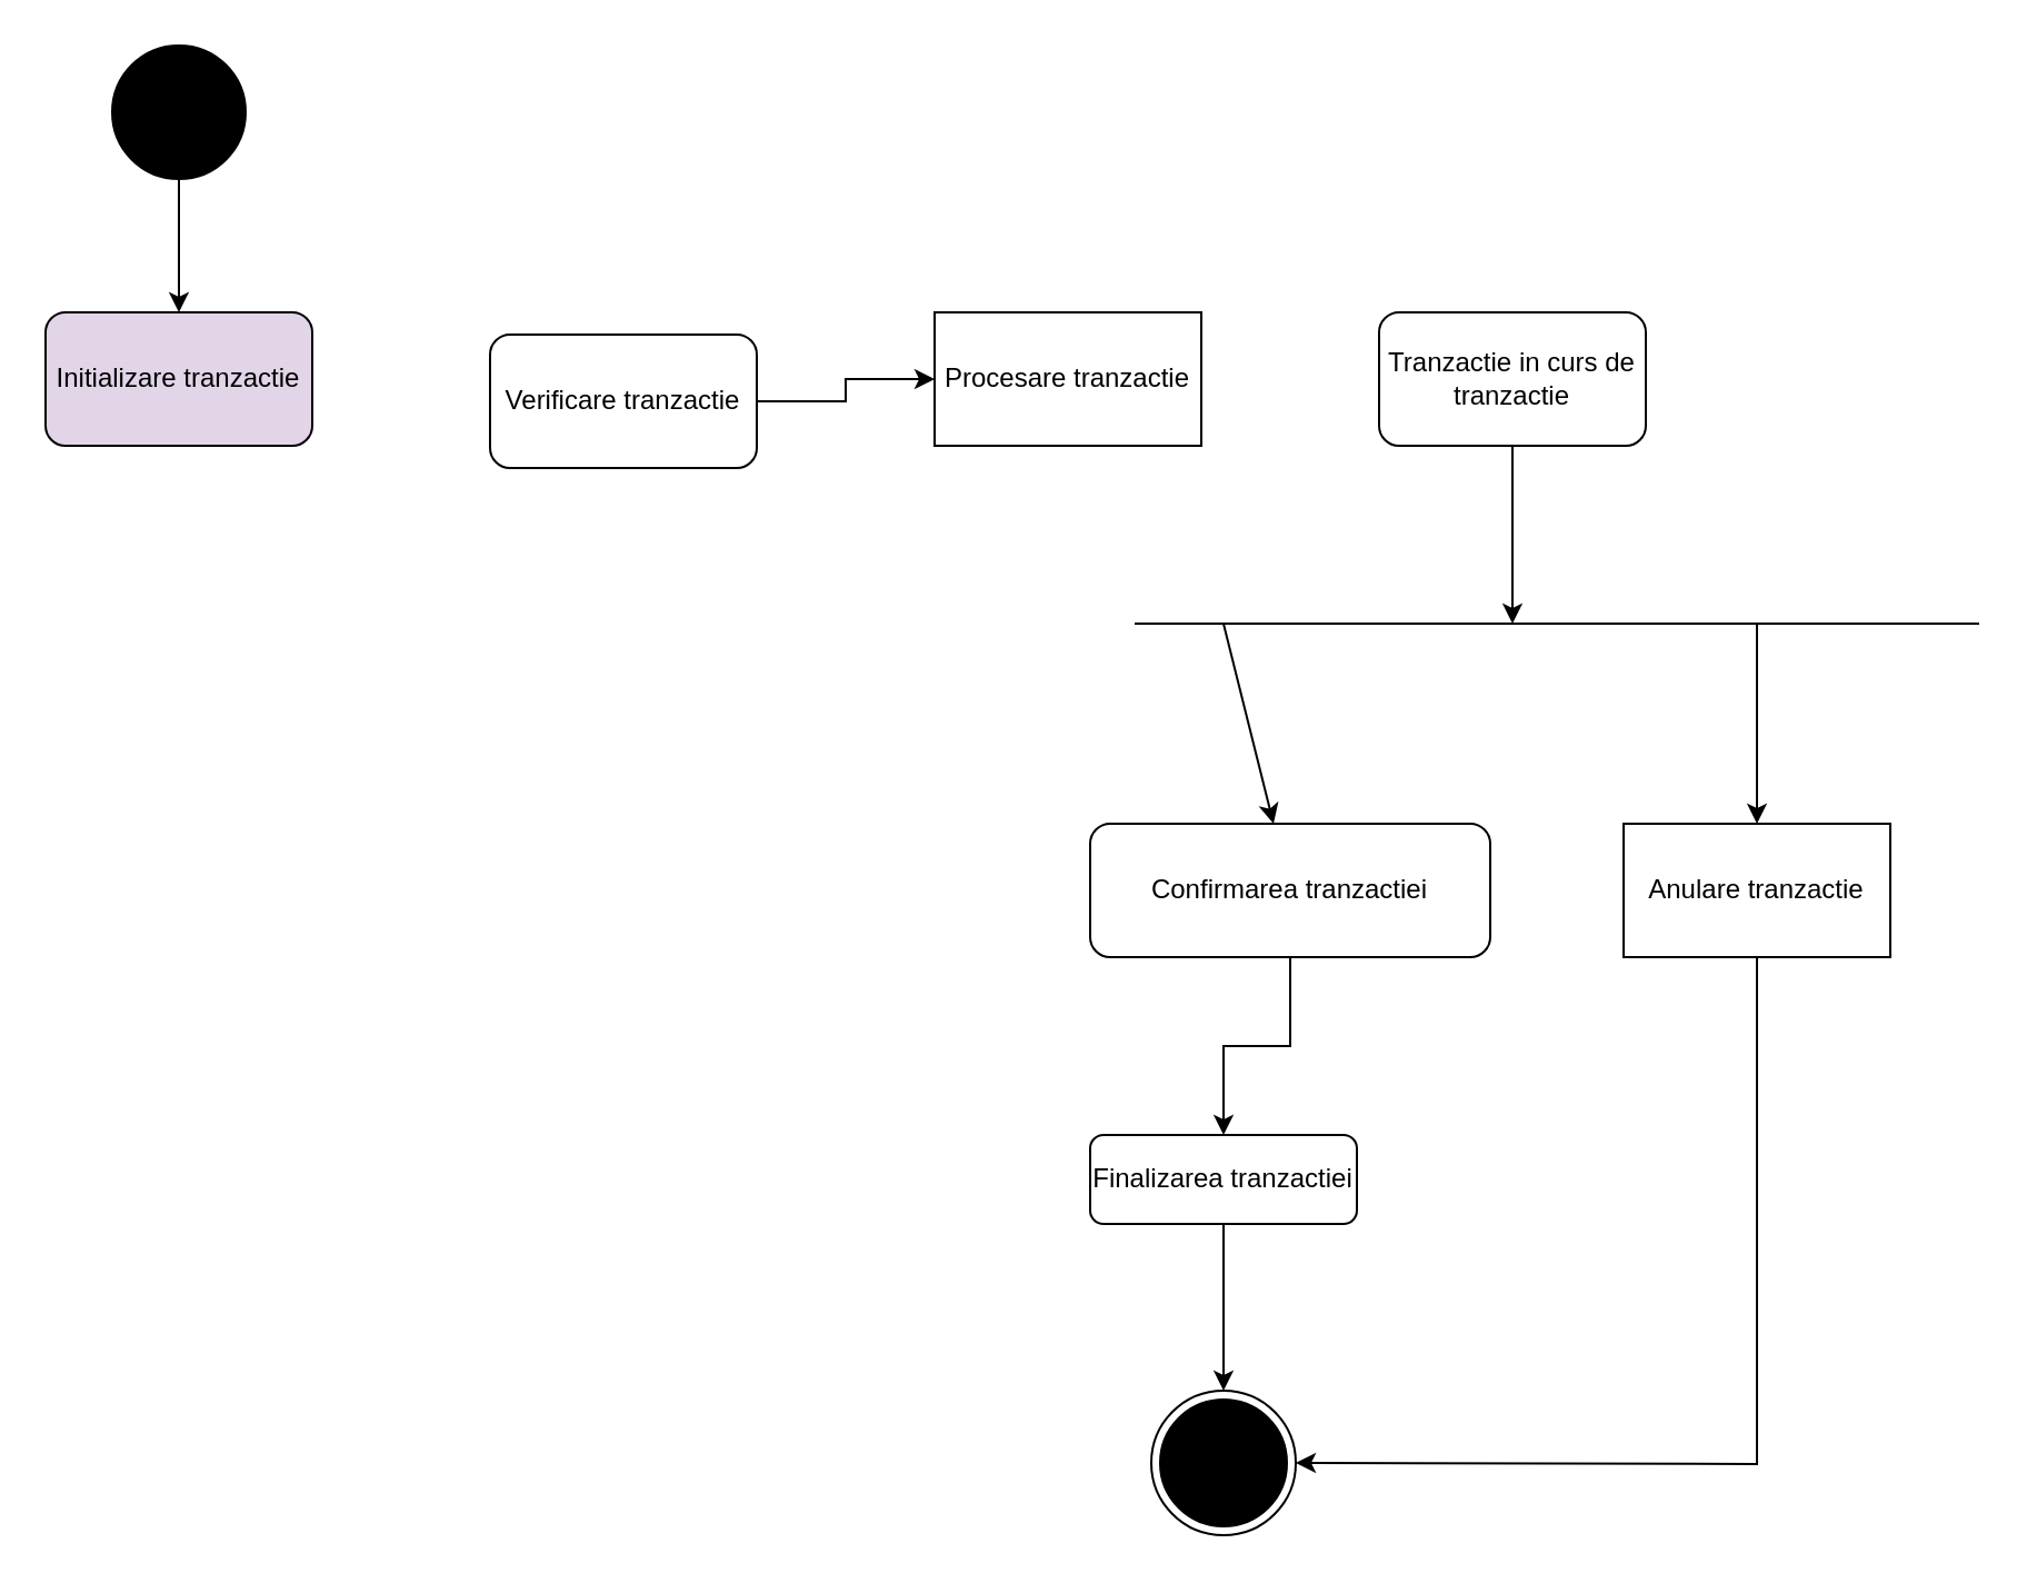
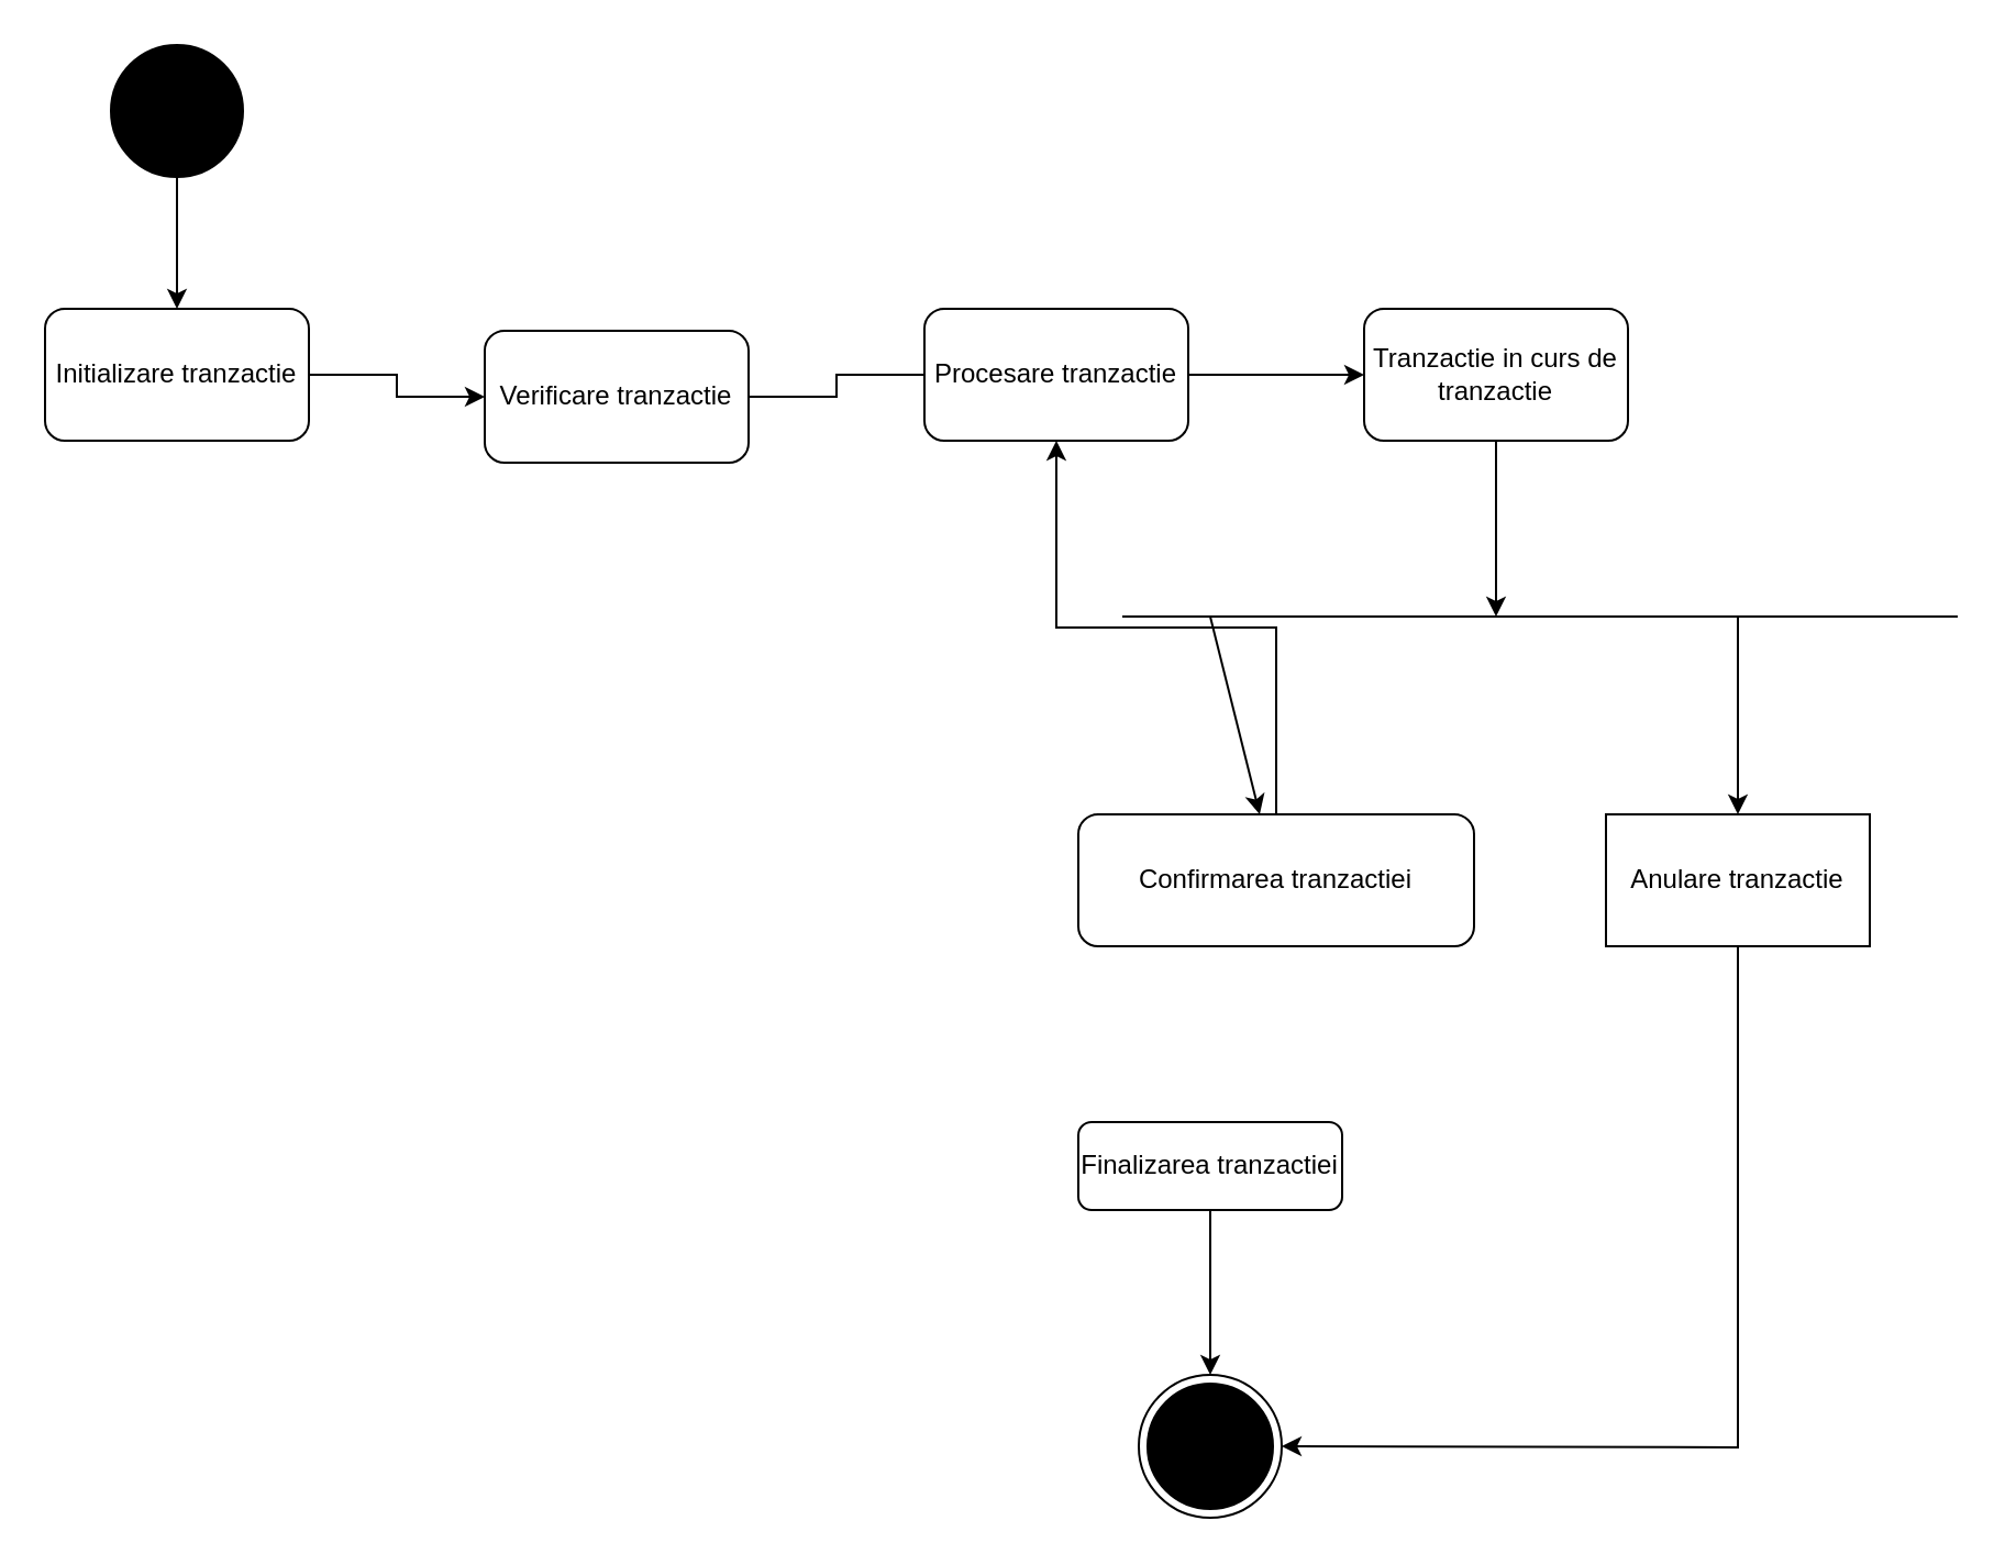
- <mxCell id="5" value="Initializare tranzactie" style="rounded=1;whiteSpace=wrap;html=1;fillColor=#e1d5e7;" vertex="1" parent="1"><mxGeometry x="20" y="140" width="120" height="60" as="geometry" /></mxCell>
+ <mxCell id="5" value="Initializare tranzactie" style="rounded=1;whiteSpace=wrap;html=1;" vertex="1" parent="1"><mxGeometry x="20" y="140" width="120" height="60" as="geometry" /></mxCell>
- <mxCell id="6" value="" style="edgeStyle=orthogonalEdgeStyle;rounded=0;orthogonalLoop=1;jettySize=auto;html=1;" edge="1" parent="1" source="7" target="9"><mxGeometry relative="1" as="geometry" /></mxCell>
+ <mxCell id="6" value="" style="edgeStyle=orthogonalEdgeStyle;rounded=0;orthogonalLoop=1;jettySize=auto;html=1;endArrow=none;" edge="1" parent="1" source="7" target="9"><mxGeometry relative="1" as="geometry" /></mxCell>
- <mxCell id="9" value="Procesare tranzactie" style="whiteSpace=wrap;html=1;rounded=0;" vertex="1" parent="1"><mxGeometry x="420" y="140" width="120" height="60" as="geometry" /></mxCell>
+ <mxCell id="9" value="Procesare tranzactie" style="whiteSpace=wrap;html=1;rounded=1;" vertex="1" parent="1"><mxGeometry x="420" y="140" width="120" height="60" as="geometry" /></mxCell>
+ <mxCell id="8" value="" style="edgeStyle=orthogonalEdgeStyle;rounded=0;orthogonalLoop=1;jettySize=auto;html=1;" edge="1" parent="1" source="9" target="11"><mxGeometry relative="1" as="geometry" /></mxCell>
+ <mxCell id="4" value="" style="edgeStyle=orthogonalEdgeStyle;rounded=0;orthogonalLoop=1;jettySize=auto;html=1;" edge="1" parent="1" source="5" target="7"><mxGeometry relative="1" as="geometry" /></mxCell>
- <mxCell id="14" value="" style="edgeStyle=orthogonalEdgeStyle;rounded=0;orthogonalLoop=1;jettySize=auto;html=1;" edge="1" parent="1" source="15" target="16"><mxGeometry relative="1" as="geometry" /></mxCell>
+ <mxCell id="14" value="" style="edgeStyle=orthogonalEdgeStyle;rounded=0;orthogonalLoop=1;jettySize=auto;html=1;" edge="1" parent="1" source="15" target="9"><mxGeometry relative="1" as="geometry" /></mxCell>
